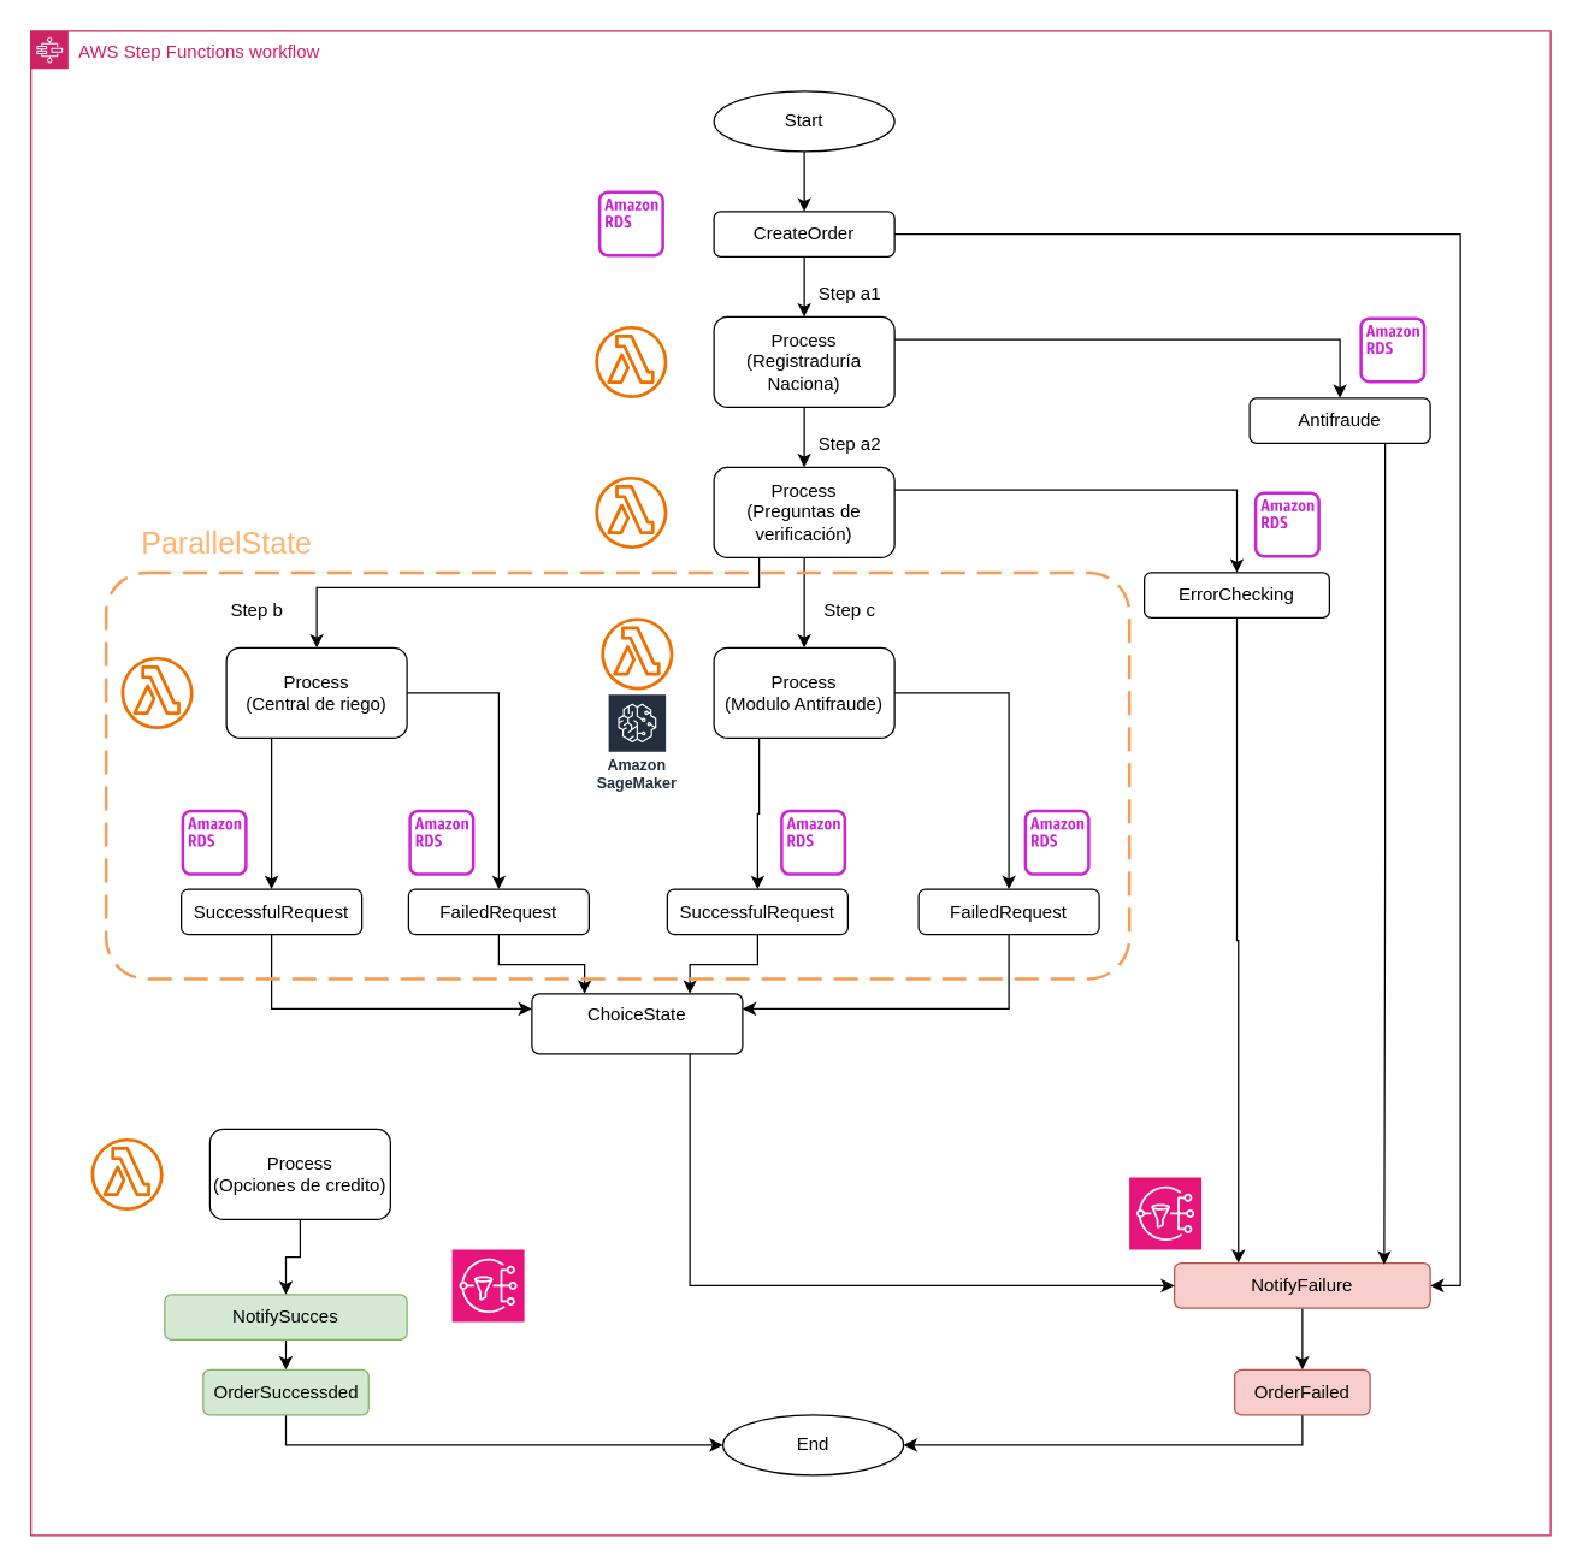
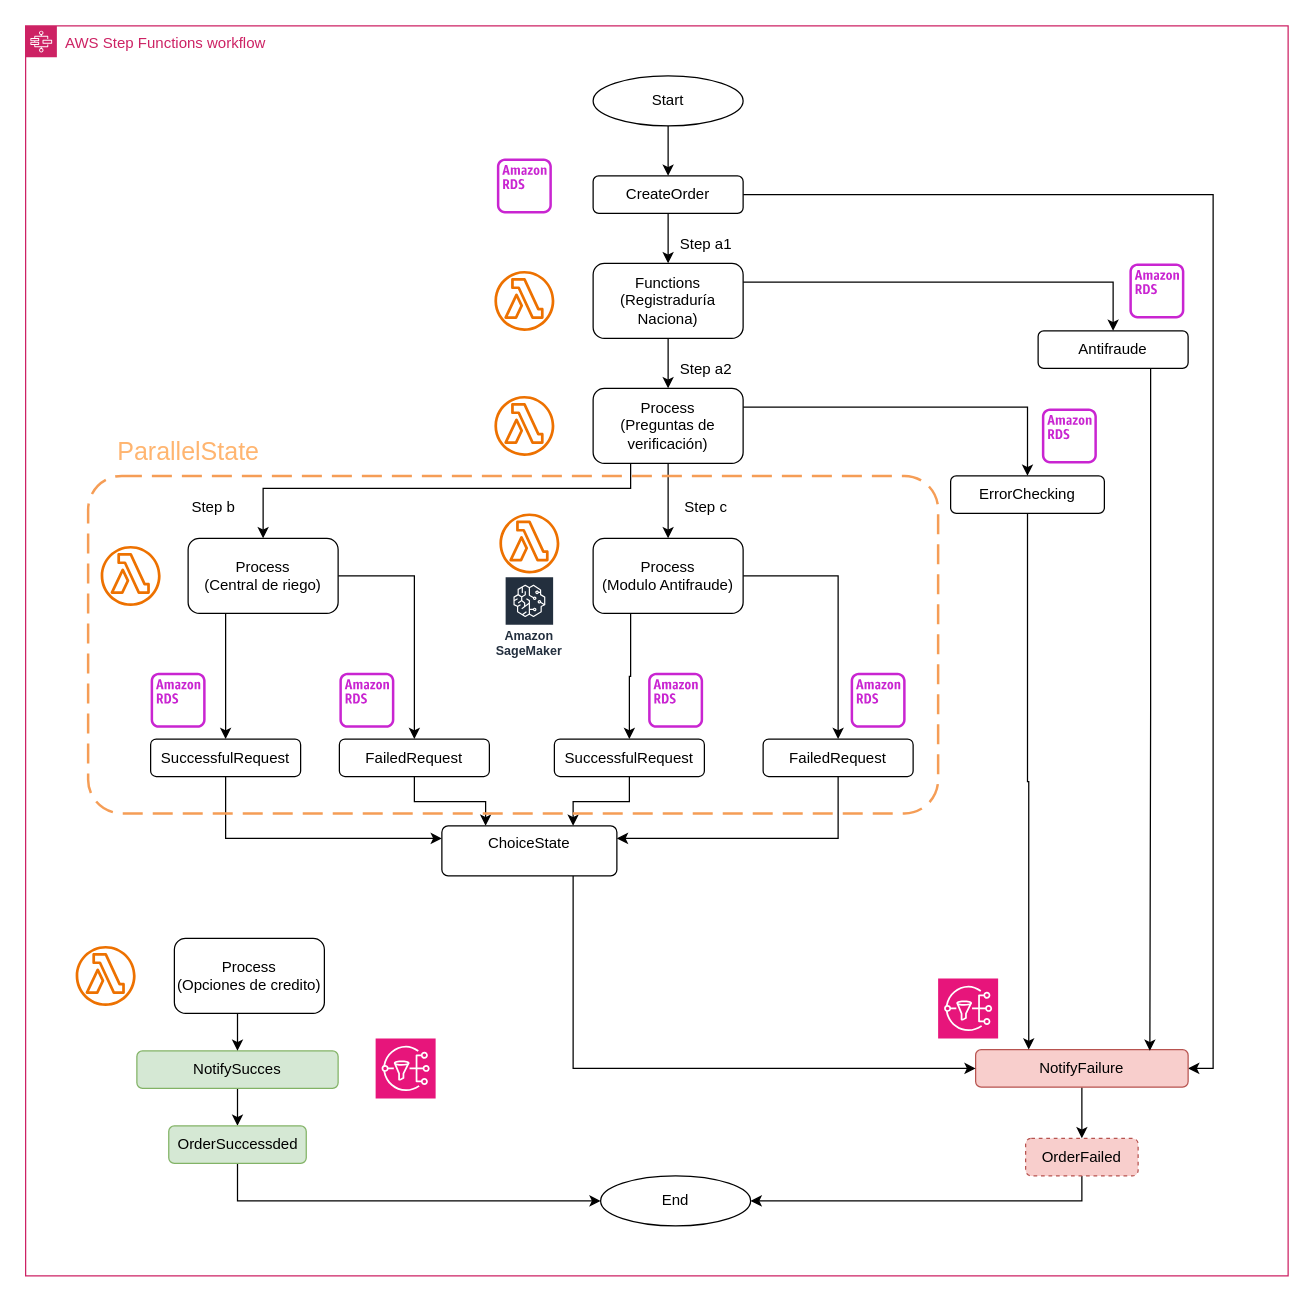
- <mxCell id="11" value="Process (Registraduría Naciona)" style="rounded=1;whiteSpace=wrap;html=1;" vertex="1" parent="2"><mxGeometry x="454" y="190" width="120" height="60" as="geometry" /></mxCell>
+ <mxCell id="11" value="Functions (Registraduría Naciona)" style="rounded=1;whiteSpace=wrap;html=1;" vertex="1" parent="2"><mxGeometry x="454" y="190" width="120" height="60" as="geometry" /></mxCell>
- <mxCell id="44" value="NotifySucces" style="rounded=1;whiteSpace=wrap;html=1;fillColor=#d5e8d4;strokeColor=#82b366;" vertex="1" parent="2"><mxGeometry x="89" y="840" width="161" height="30" as="geometry" /></mxCell>
+ <mxCell id="44" value="NotifySucces" style="rounded=1;whiteSpace=wrap;html=1;fillColor=#d5e8d4;strokeColor=#82b366;" vertex="1" parent="2"><mxGeometry x="89" y="820" width="161" height="30" as="geometry" /></mxCell>
- <mxCell id="46" value="OrderSuccessded" style="rounded=1;whiteSpace=wrap;html=1;fillColor=#d5e8d4;strokeColor=#82b366;" vertex="1" parent="2"><mxGeometry x="114.5" y="890" width="110" height="30" as="geometry" /></mxCell>
+ <mxCell id="46" value="OrderSuccessded" style="rounded=1;whiteSpace=wrap;html=1;fillColor=#d5e8d4;strokeColor=#82b366;" vertex="1" parent="2"><mxGeometry x="114.5" y="880" width="110" height="30" as="geometry" /></mxCell>
- <mxCell id="28" value="OrderFailed" style="rounded=1;whiteSpace=wrap;html=1;fillColor=#f8cecc;strokeColor=#b85450;" vertex="1" parent="2"><mxGeometry x="800" y="890" width="90" height="30" as="geometry" /></mxCell>
+ <mxCell id="28" value="OrderFailed" style="rounded=1;whiteSpace=wrap;html=1;fillColor=#f8cecc;strokeColor=#b85450;dashed=1;" vertex="1" parent="2"><mxGeometry x="800" y="890" width="90" height="30" as="geometry" /></mxCell>
